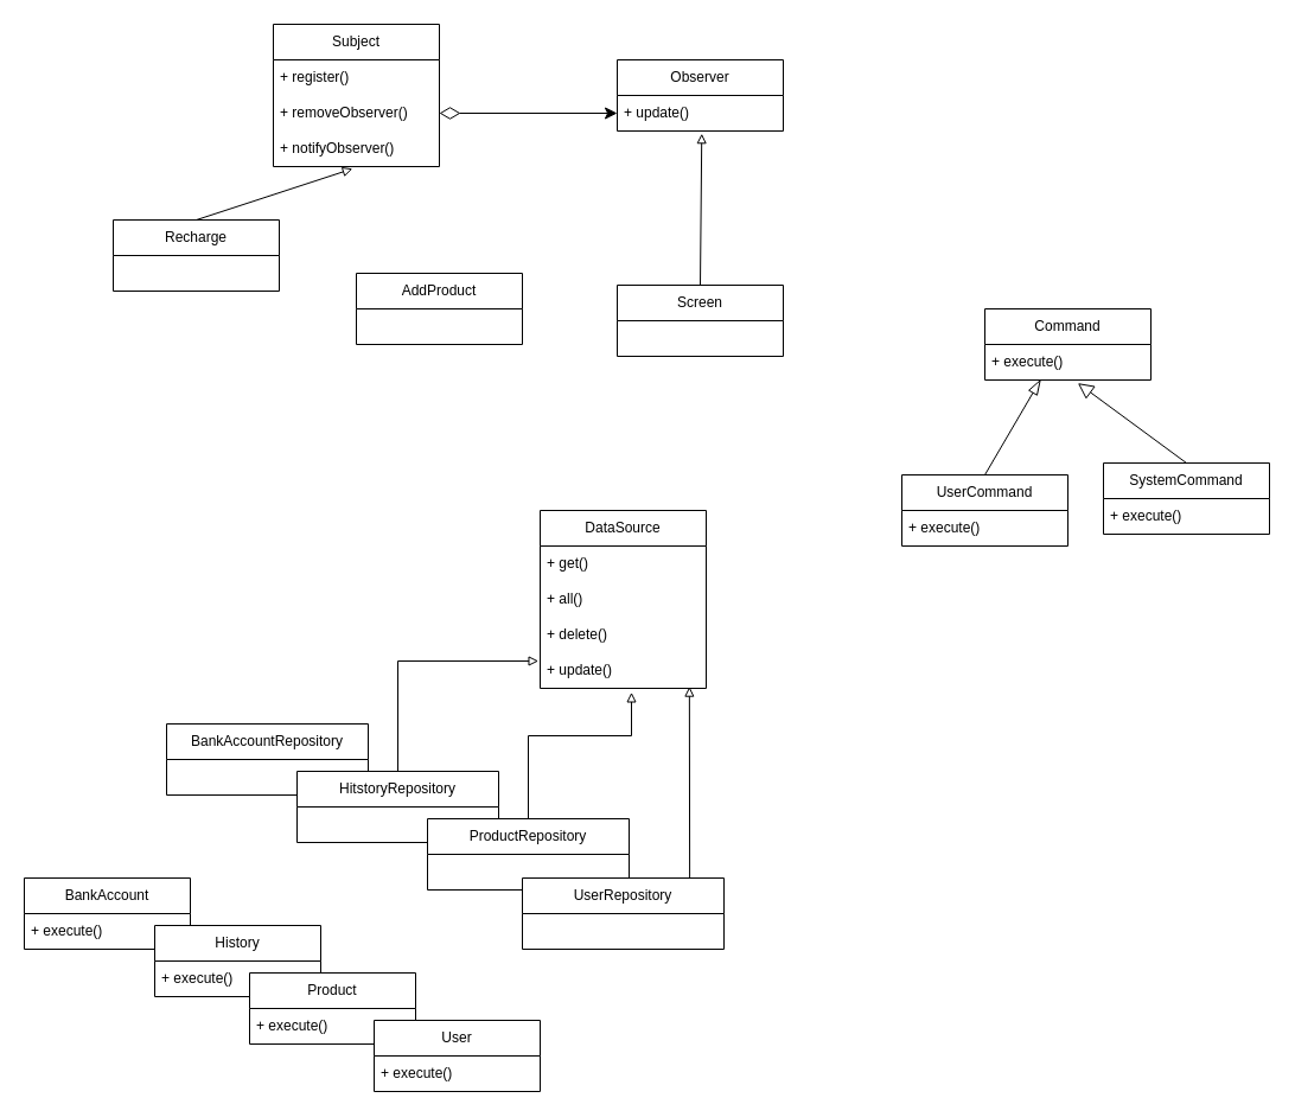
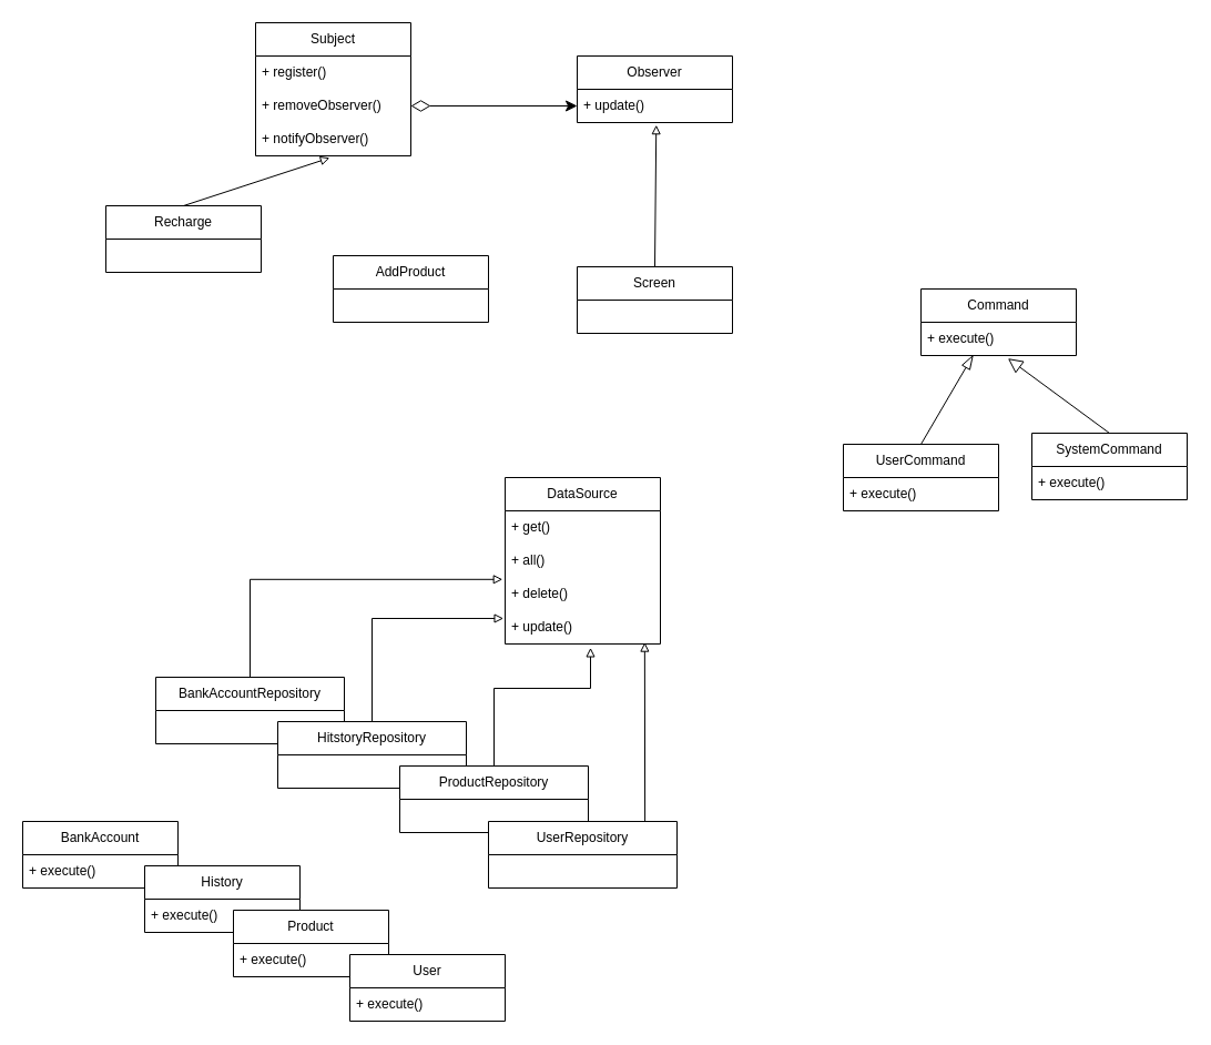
+ <mxCell id="22" style="edgeStyle=orthogonalEdgeStyle;rounded=0;orthogonalLoop=1;jettySize=auto;html=1;exitX=0.5;exitY=0;exitDx=0;exitDy=0;entryX=-0.016;entryY=0.06;entryDx=0;entryDy=0;entryPerimeter=0;endArrow=block;endFill=0;" edge="1" parent="1" source="23" target="20"><mxGeometry relative="1" as="geometry" /></mxCell>
